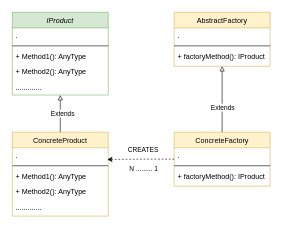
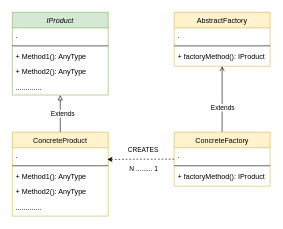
- <mxCell id="12" style="edgeStyle=orthogonalEdgeStyle;rounded=0;orthogonalLoop=1;jettySize=auto;html=1;entryX=0.5;entryY=1;entryDx=0;entryDy=0;endArrow=block;endFill=0;" parent="1" source="14" target="8" edge="1"><mxGeometry relative="1" as="geometry" /></mxCell>
+ <mxCell id="12" style="edgeStyle=orthogonalEdgeStyle;rounded=0;orthogonalLoop=1;jettySize=auto;html=1;entryX=0.5;entryY=1;entryDx=0;entryDy=0;endArrow=open;endFill=0;" parent="1" source="14" target="8" edge="1"><mxGeometry relative="1" as="geometry" /></mxCell>
